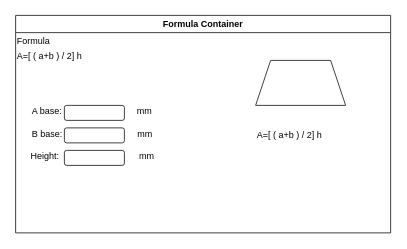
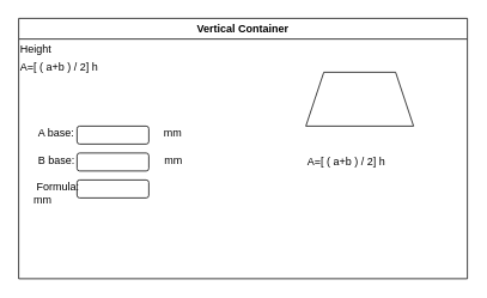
- <mxCell id="2" value="Formula Container" style="swimlane;swimlaneFillColor=#FFFFFF;" vertex="1" parent="1"><mxGeometry x="20" y="20" width="500" height="290" as="geometry" /></mxCell>
+ <mxCell id="2" value="Vertical Container" style="swimlane;swimlaneFillColor=#FFFFFF;" vertex="1" parent="1"><mxGeometry x="20" y="20" width="500" height="290" as="geometry" /></mxCell>
- <mxCell id="3" value="Formula" style="text;html=1;strokeColor=none;fillColor=none;align=left;verticalAlign=middle;whiteSpace=wrap;rounded=0;" vertex="1" parent="2"><mxGeometry y="20" width="180" height="30" as="geometry" /></mxCell>
+ <mxCell id="3" value="Height" style="text;html=1;strokeColor=none;fillColor=none;align=left;verticalAlign=middle;whiteSpace=wrap;rounded=0;" vertex="1" parent="2"><mxGeometry y="20" width="180" height="30" as="geometry" /></mxCell>
- <mxCell id="9" value="&amp;nbsp;Height:&amp;nbsp; &amp;nbsp; &amp;nbsp; &amp;nbsp; &amp;nbsp; &amp;nbsp; &amp;nbsp; &amp;nbsp; &amp;nbsp; &amp;nbsp; &amp;nbsp; &amp;nbsp; &amp;nbsp; &amp;nbsp; &amp;nbsp; &amp;nbsp; mm&amp;nbsp; &amp;nbsp; &amp;nbsp; &amp;nbsp;" style="text;html=1;strokeColor=none;fillColor=none;align=left;verticalAlign=middle;whiteSpace=wrap;rounded=0;" vertex="1" parent="2"><mxGeometry x="15" y="180" width="180" height="30" as="geometry" /></mxCell>
+ <mxCell id="9" value="&amp;nbsp;Formula:&amp;nbsp; &amp;nbsp; &amp;nbsp; &amp;nbsp; &amp;nbsp; &amp;nbsp; &amp;nbsp; &amp;nbsp; &amp;nbsp; &amp;nbsp; &amp;nbsp; &amp;nbsp; &amp;nbsp; &amp;nbsp; &amp;nbsp; &amp;nbsp; mm&amp;nbsp; &amp;nbsp; &amp;nbsp; &amp;nbsp;" style="text;html=1;strokeColor=none;fillColor=none;align=left;verticalAlign=middle;whiteSpace=wrap;rounded=0;" vertex="1" parent="2"><mxGeometry x="15" y="180" width="180" height="30" as="geometry" /></mxCell>
